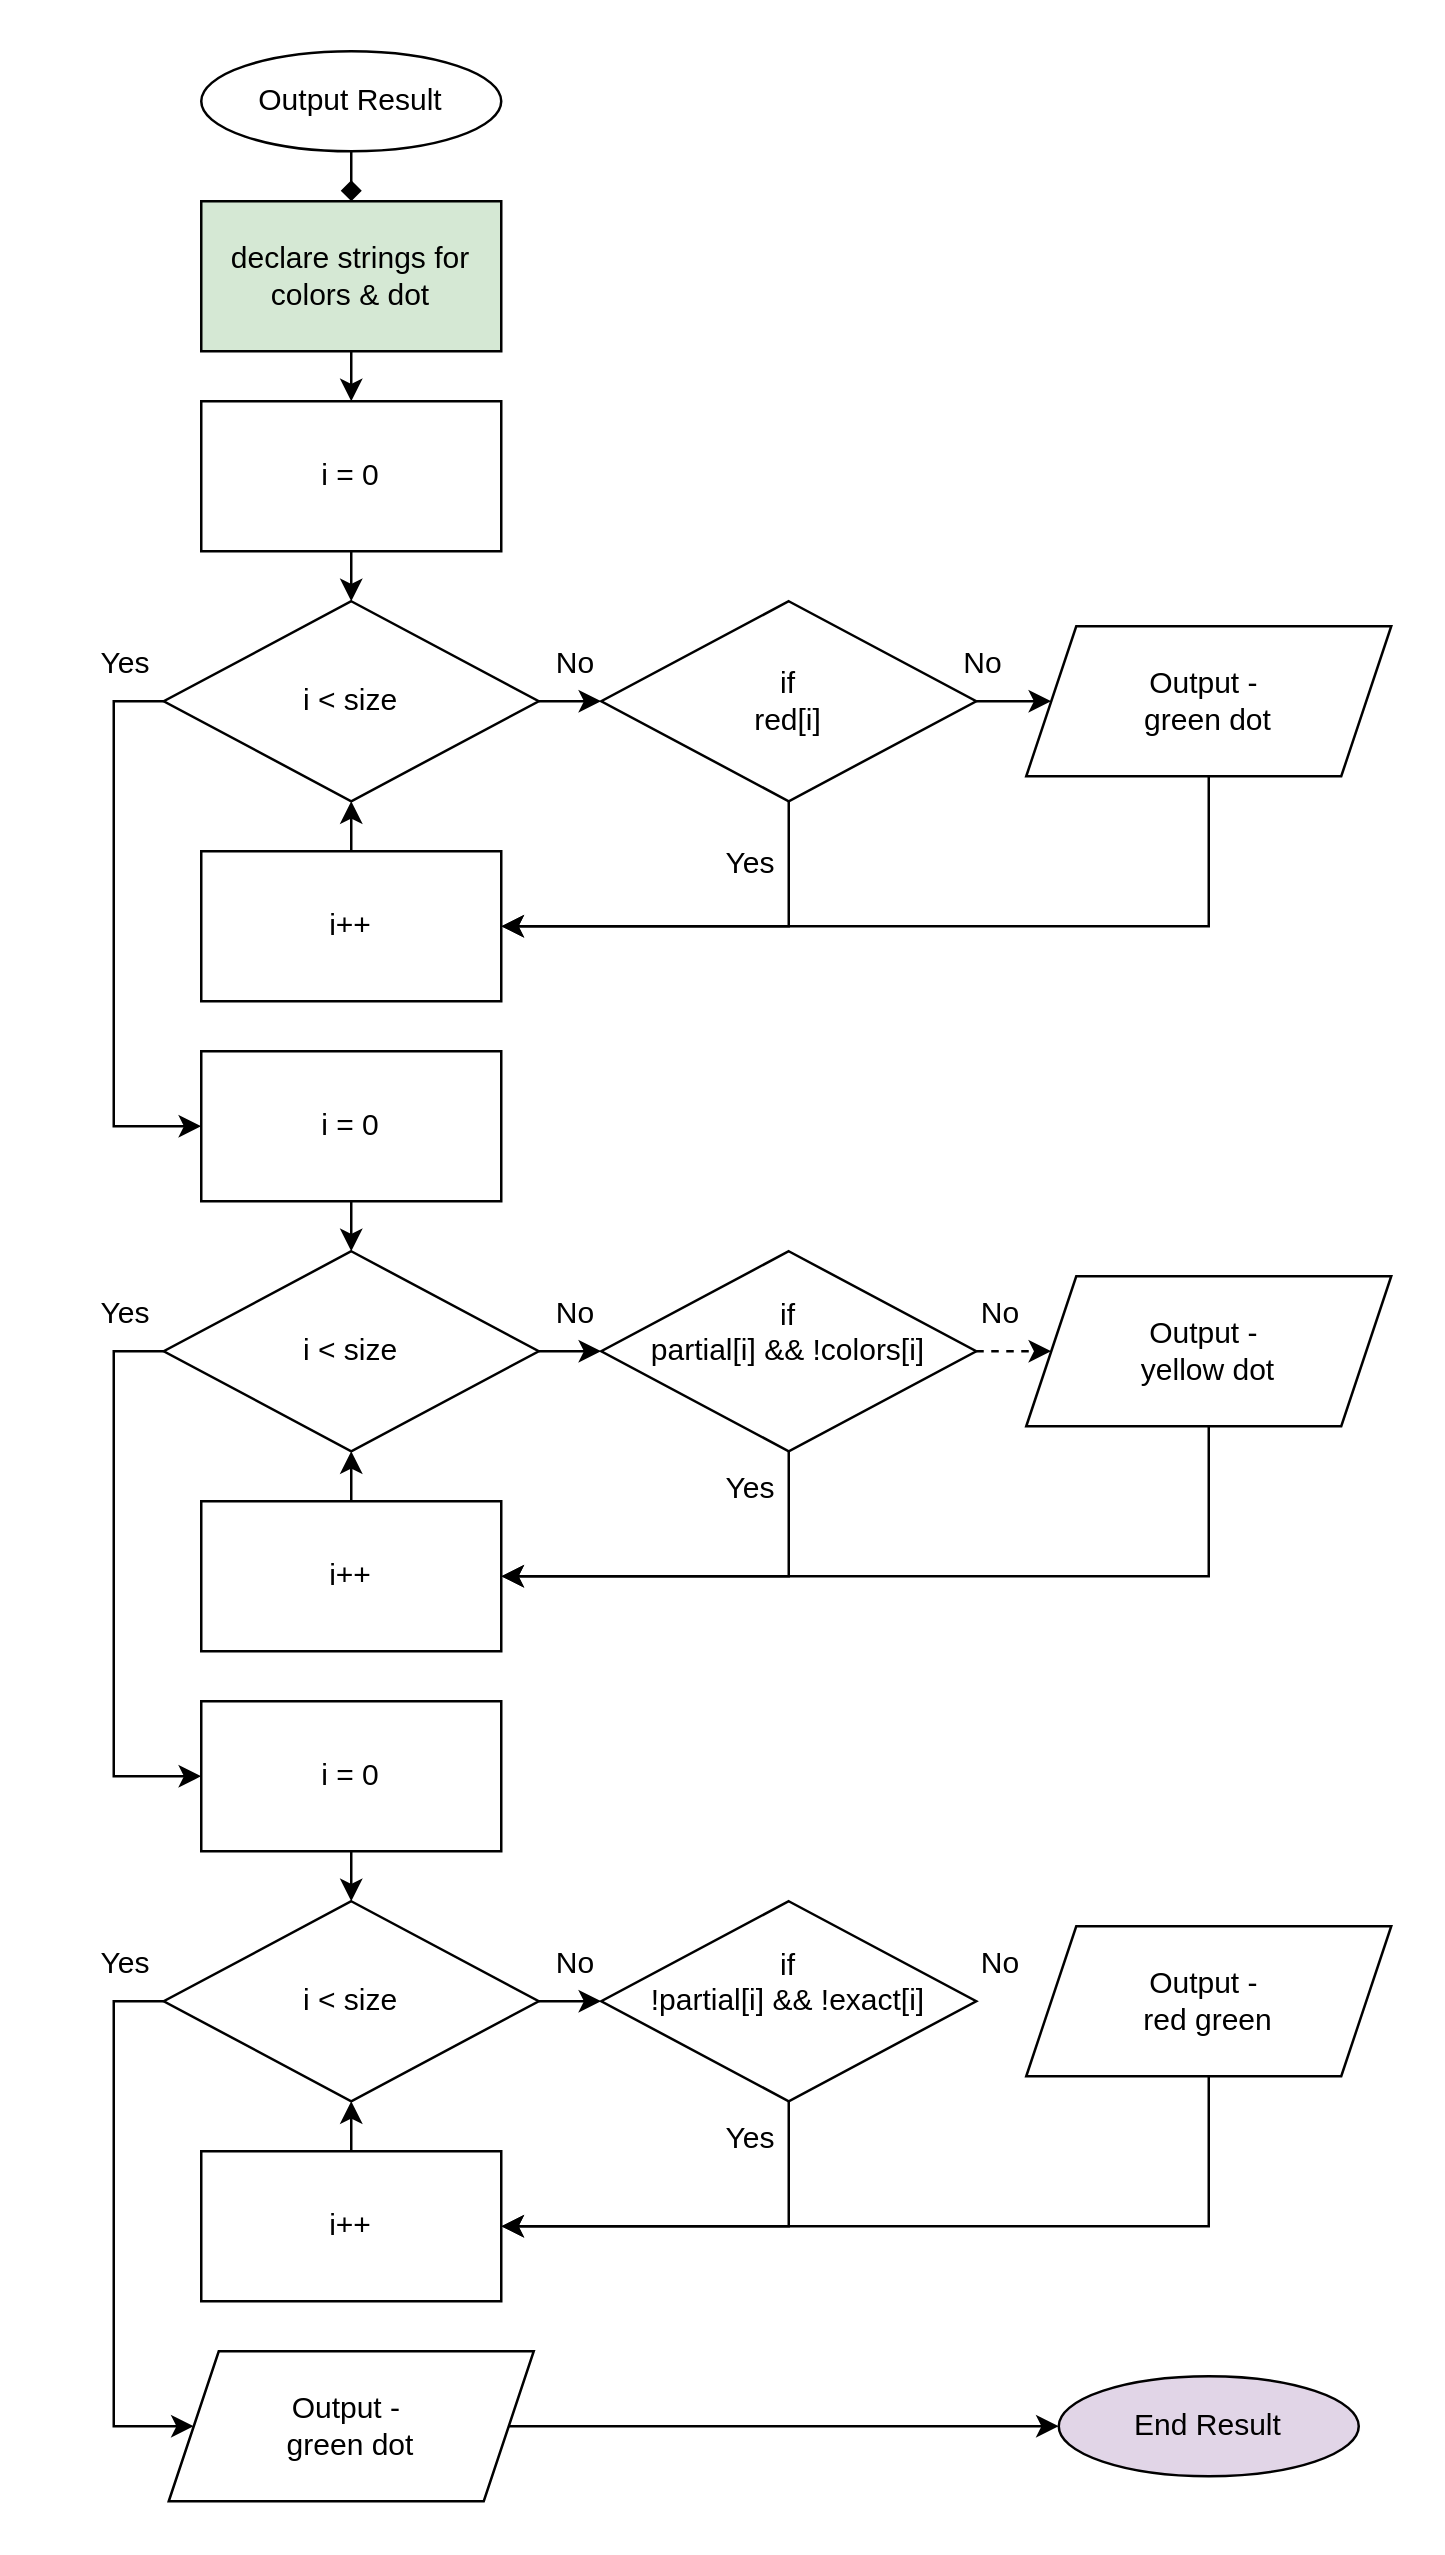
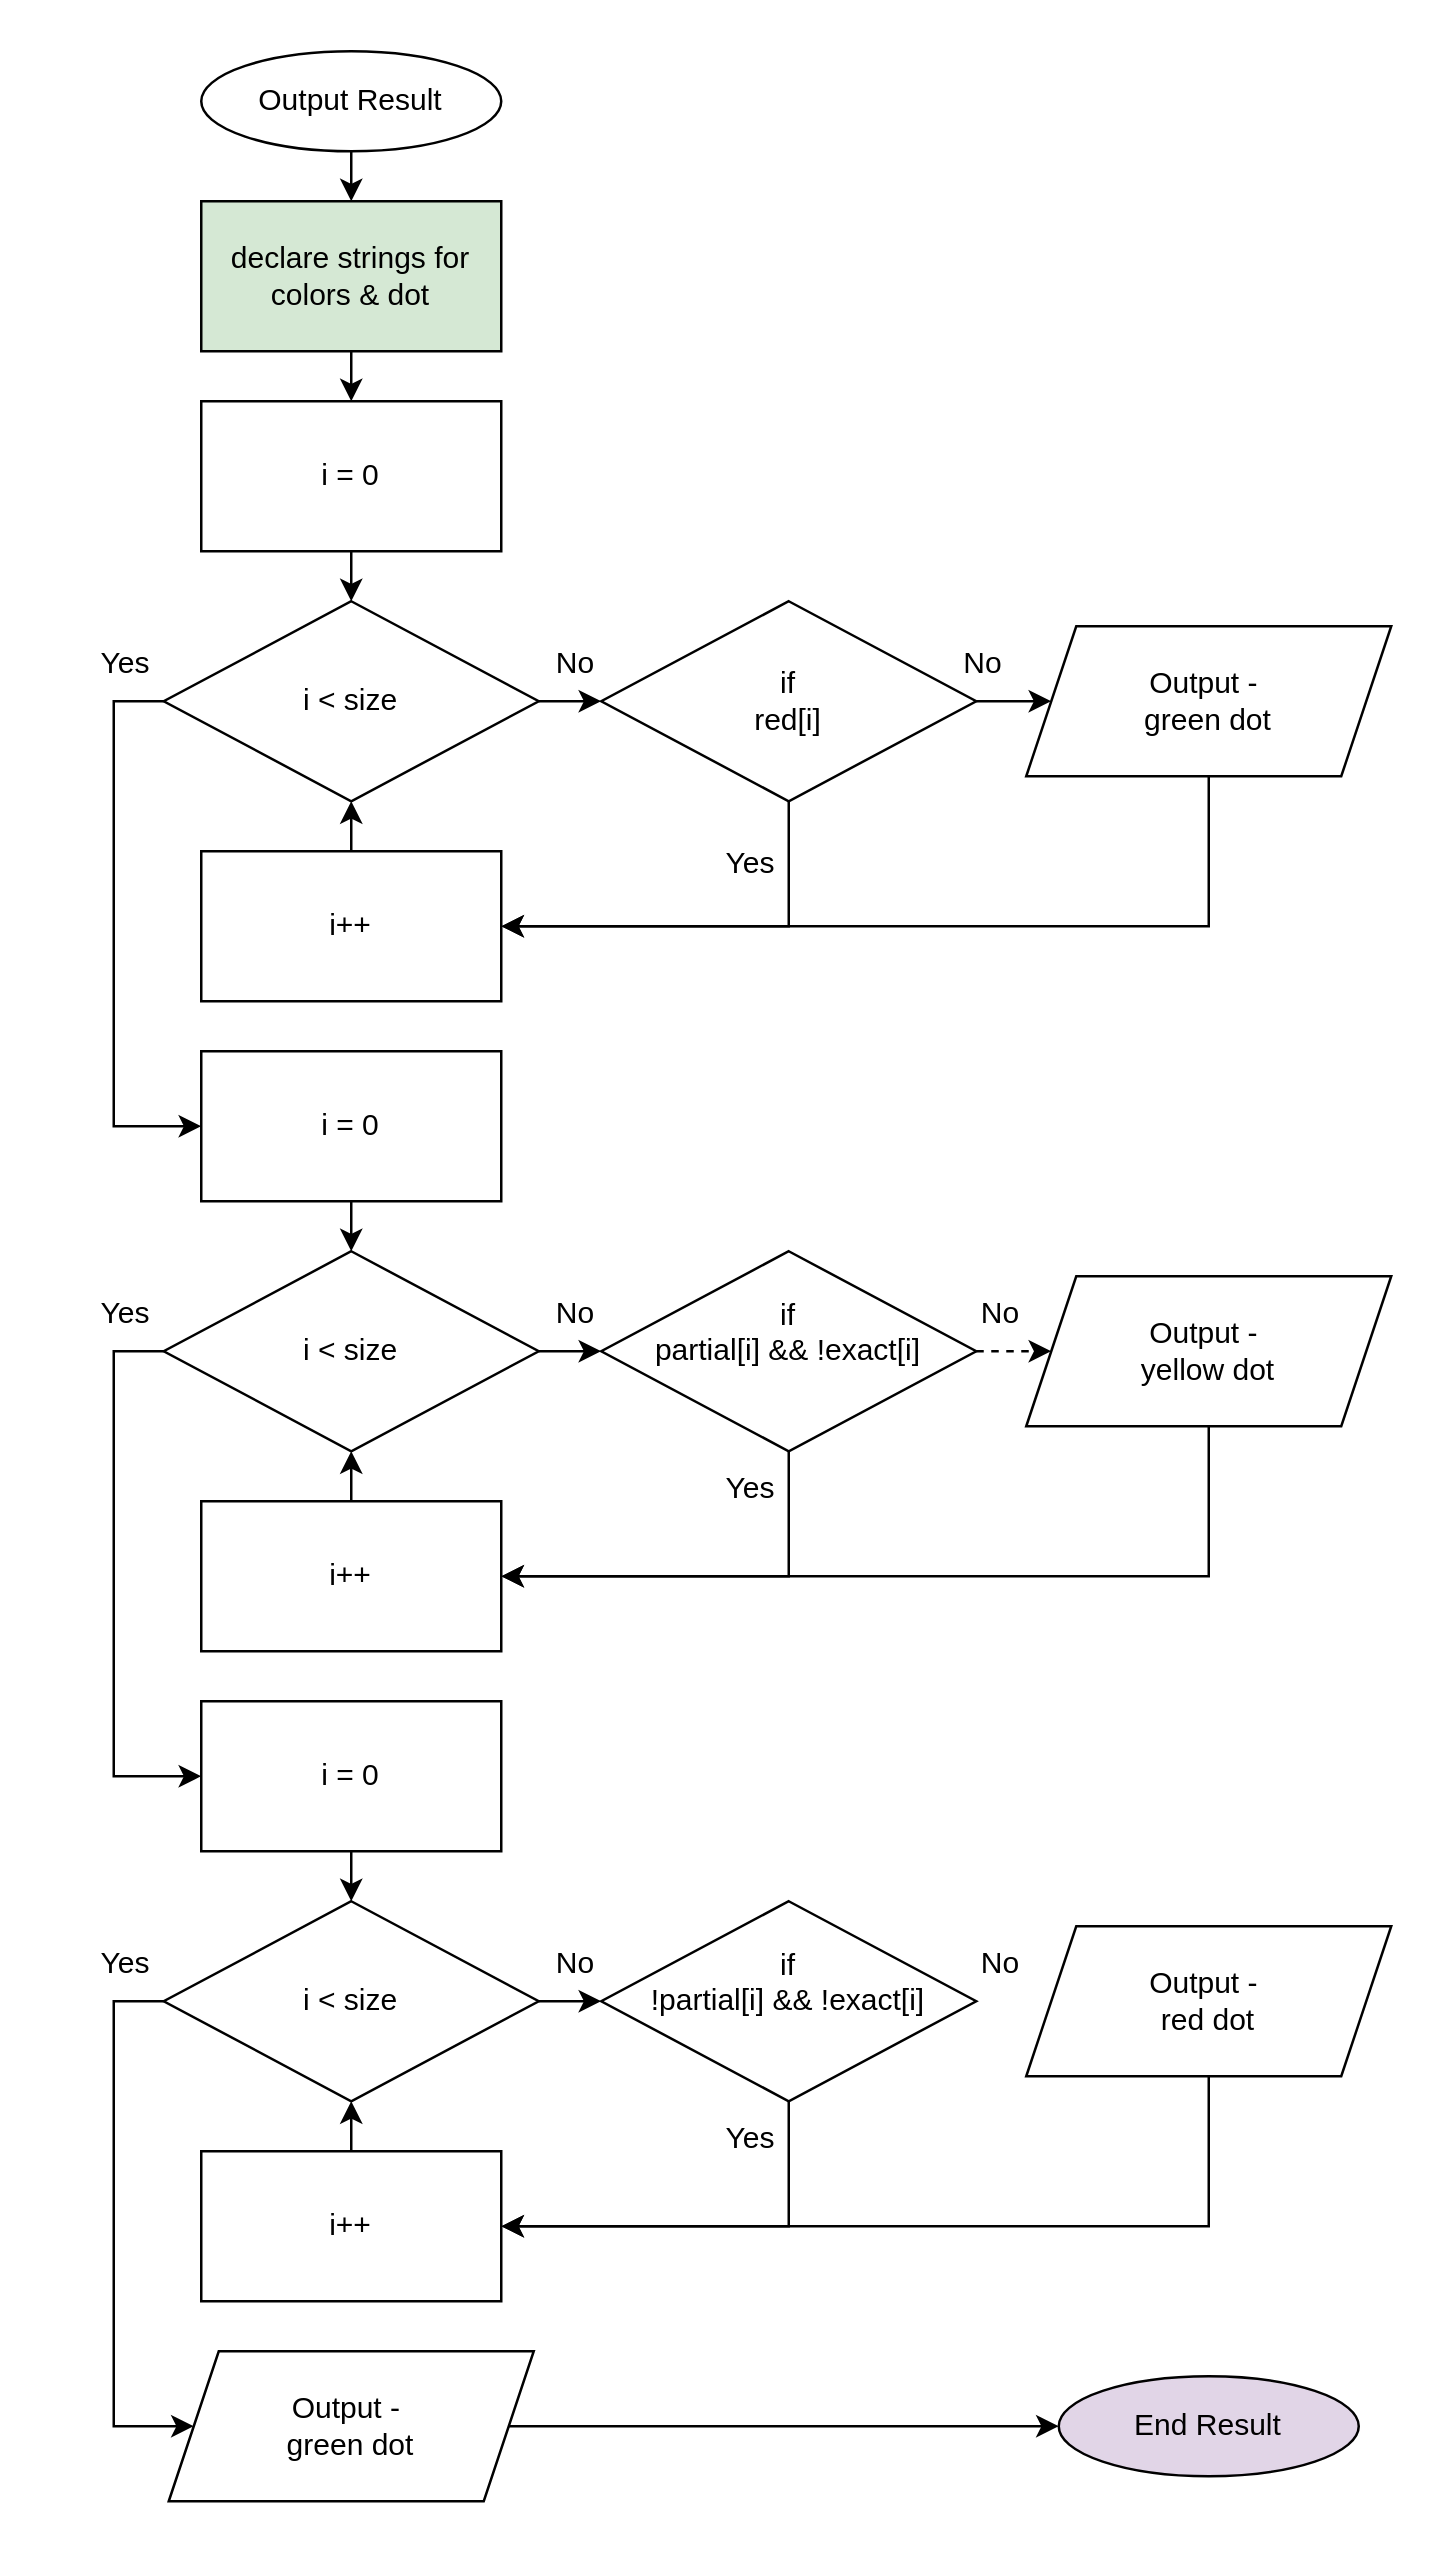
- <mxCell id="8" style="edgeStyle=orthogonalEdgeStyle;rounded=0;orthogonalLoop=1;jettySize=auto;html=1;exitX=0.5;exitY=1;exitDx=0;exitDy=0;entryX=0.5;entryY=0;entryDx=0;entryDy=0;endArrow=diamond;" edge="1" parent="2" source="9" target="12"><mxGeometry relative="1" as="geometry" /></mxCell>
+ <mxCell id="8" style="edgeStyle=orthogonalEdgeStyle;rounded=0;orthogonalLoop=1;jettySize=auto;html=1;exitX=0.5;exitY=1;exitDx=0;exitDy=0;entryX=0.5;entryY=0;entryDx=0;entryDy=0;" edge="1" parent="2" source="9" target="12"><mxGeometry relative="1" as="geometry" /></mxCell>
- <mxCell id="31" value="if&lt;div&gt;partial[i] &amp;amp;&amp;amp; !colors[i]&lt;/div&gt;&lt;div&gt;&lt;br&gt;&lt;/div&gt;" style="rhombus;whiteSpace=wrap;html=1;" vertex="1" parent="2"><mxGeometry x="220" y="480" width="150" height="80" as="geometry" /></mxCell>
+ <mxCell id="31" value="if&lt;div&gt;partial[i] &amp;amp;&amp;amp; !exact[i]&lt;/div&gt;&lt;div&gt;&lt;br&gt;&lt;/div&gt;" style="rhombus;whiteSpace=wrap;html=1;" vertex="1" parent="2"><mxGeometry x="220" y="480" width="150" height="80" as="geometry" /></mxCell>
- <mxCell id="36" value="Output -&amp;nbsp;&lt;div&gt;red green&lt;/div&gt;" style="shape=parallelogram;perimeter=parallelogramPerimeter;whiteSpace=wrap;html=1;fixedSize=1;rounded=0;" vertex="1" parent="2"><mxGeometry x="390" y="750" width="146" height="60" as="geometry" /></mxCell>
+ <mxCell id="36" value="Output -&amp;nbsp;&lt;div&gt;red dot&lt;/div&gt;" style="shape=parallelogram;perimeter=parallelogramPerimeter;whiteSpace=wrap;html=1;fixedSize=1;rounded=0;" vertex="1" parent="2"><mxGeometry x="390" y="750" width="146" height="60" as="geometry" /></mxCell>
